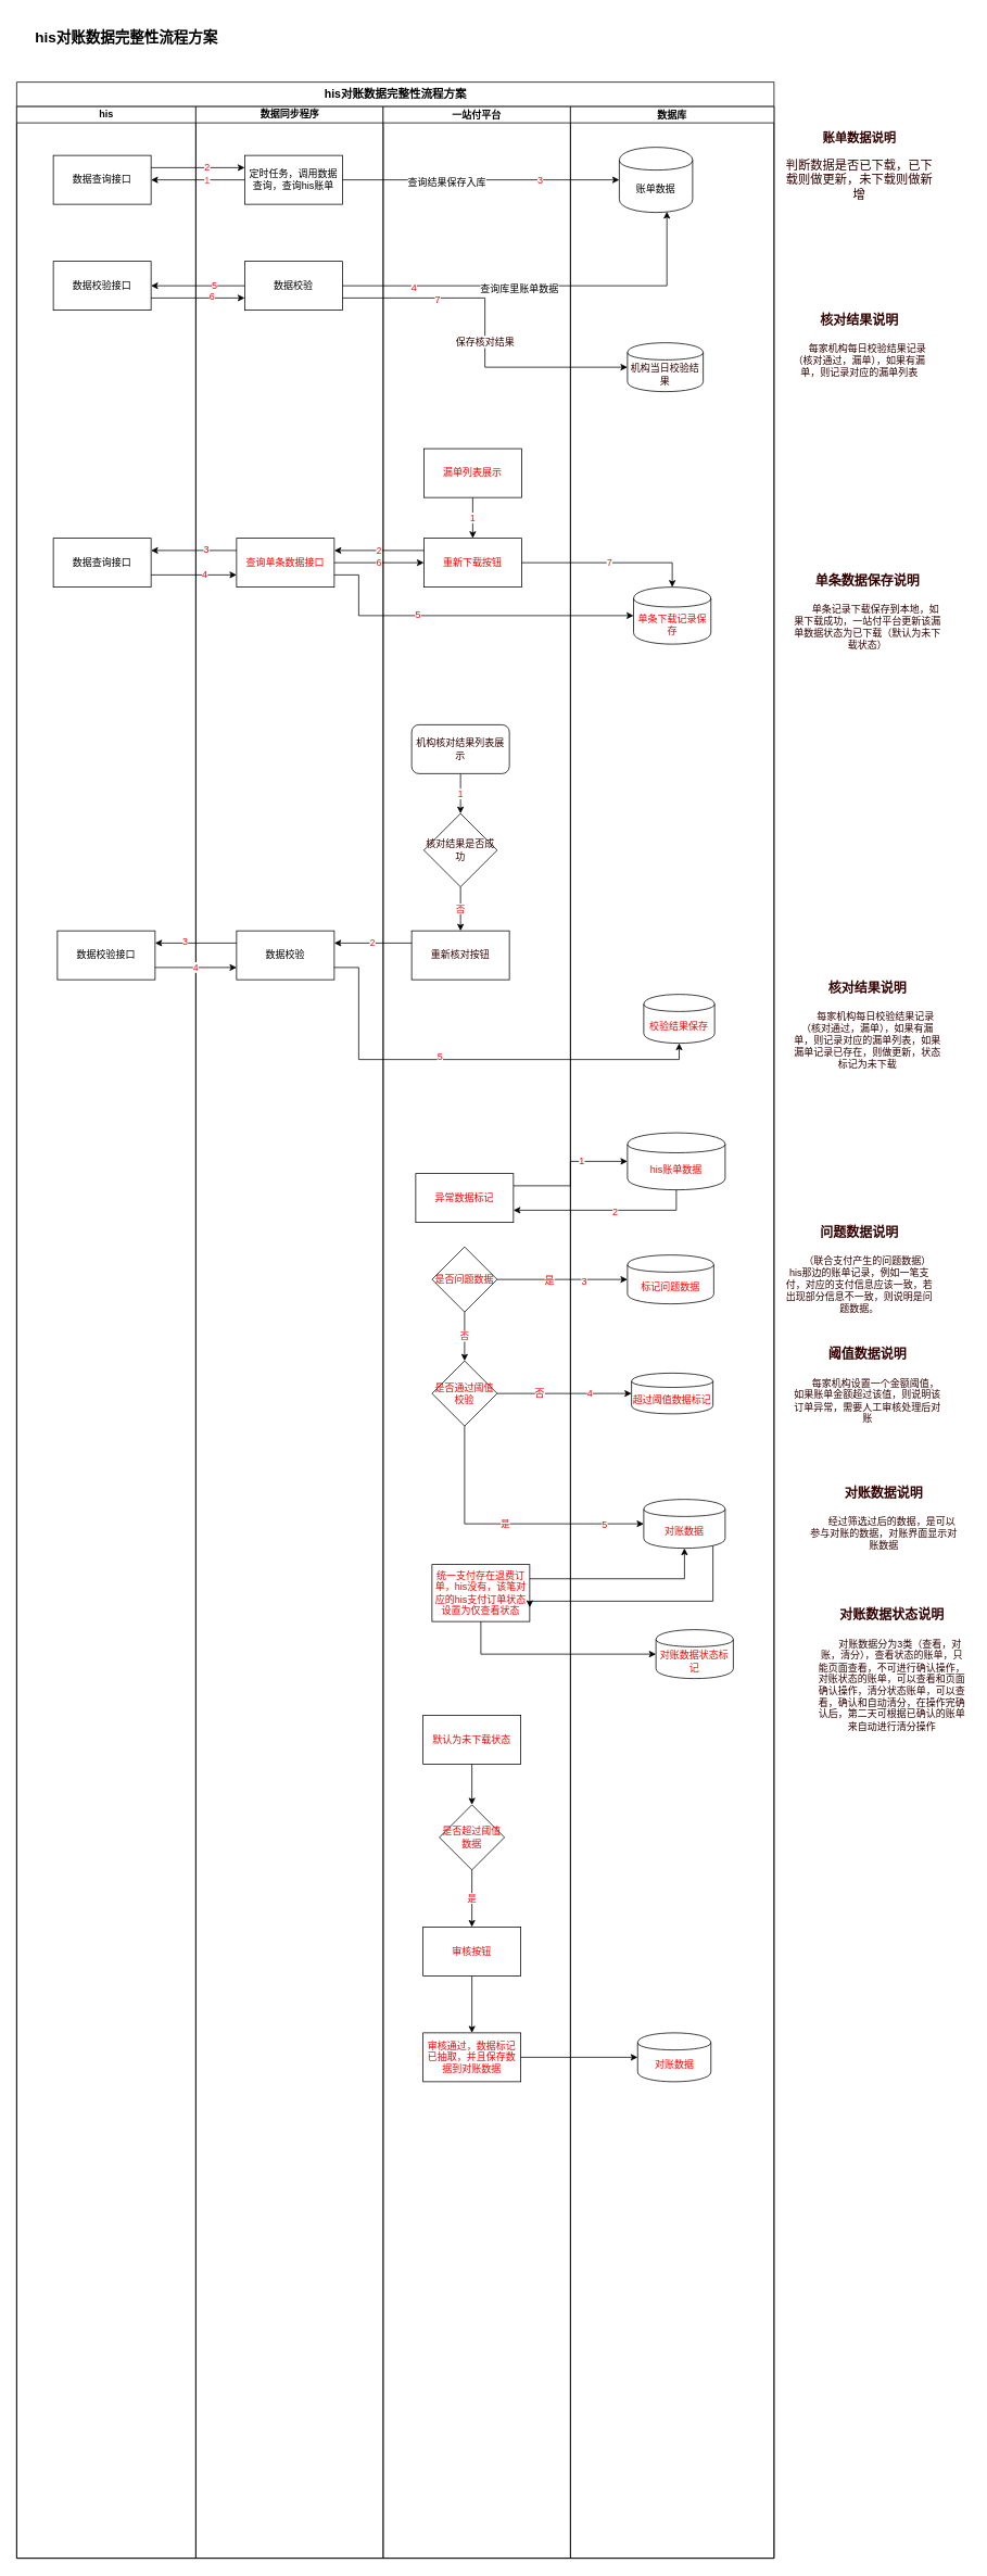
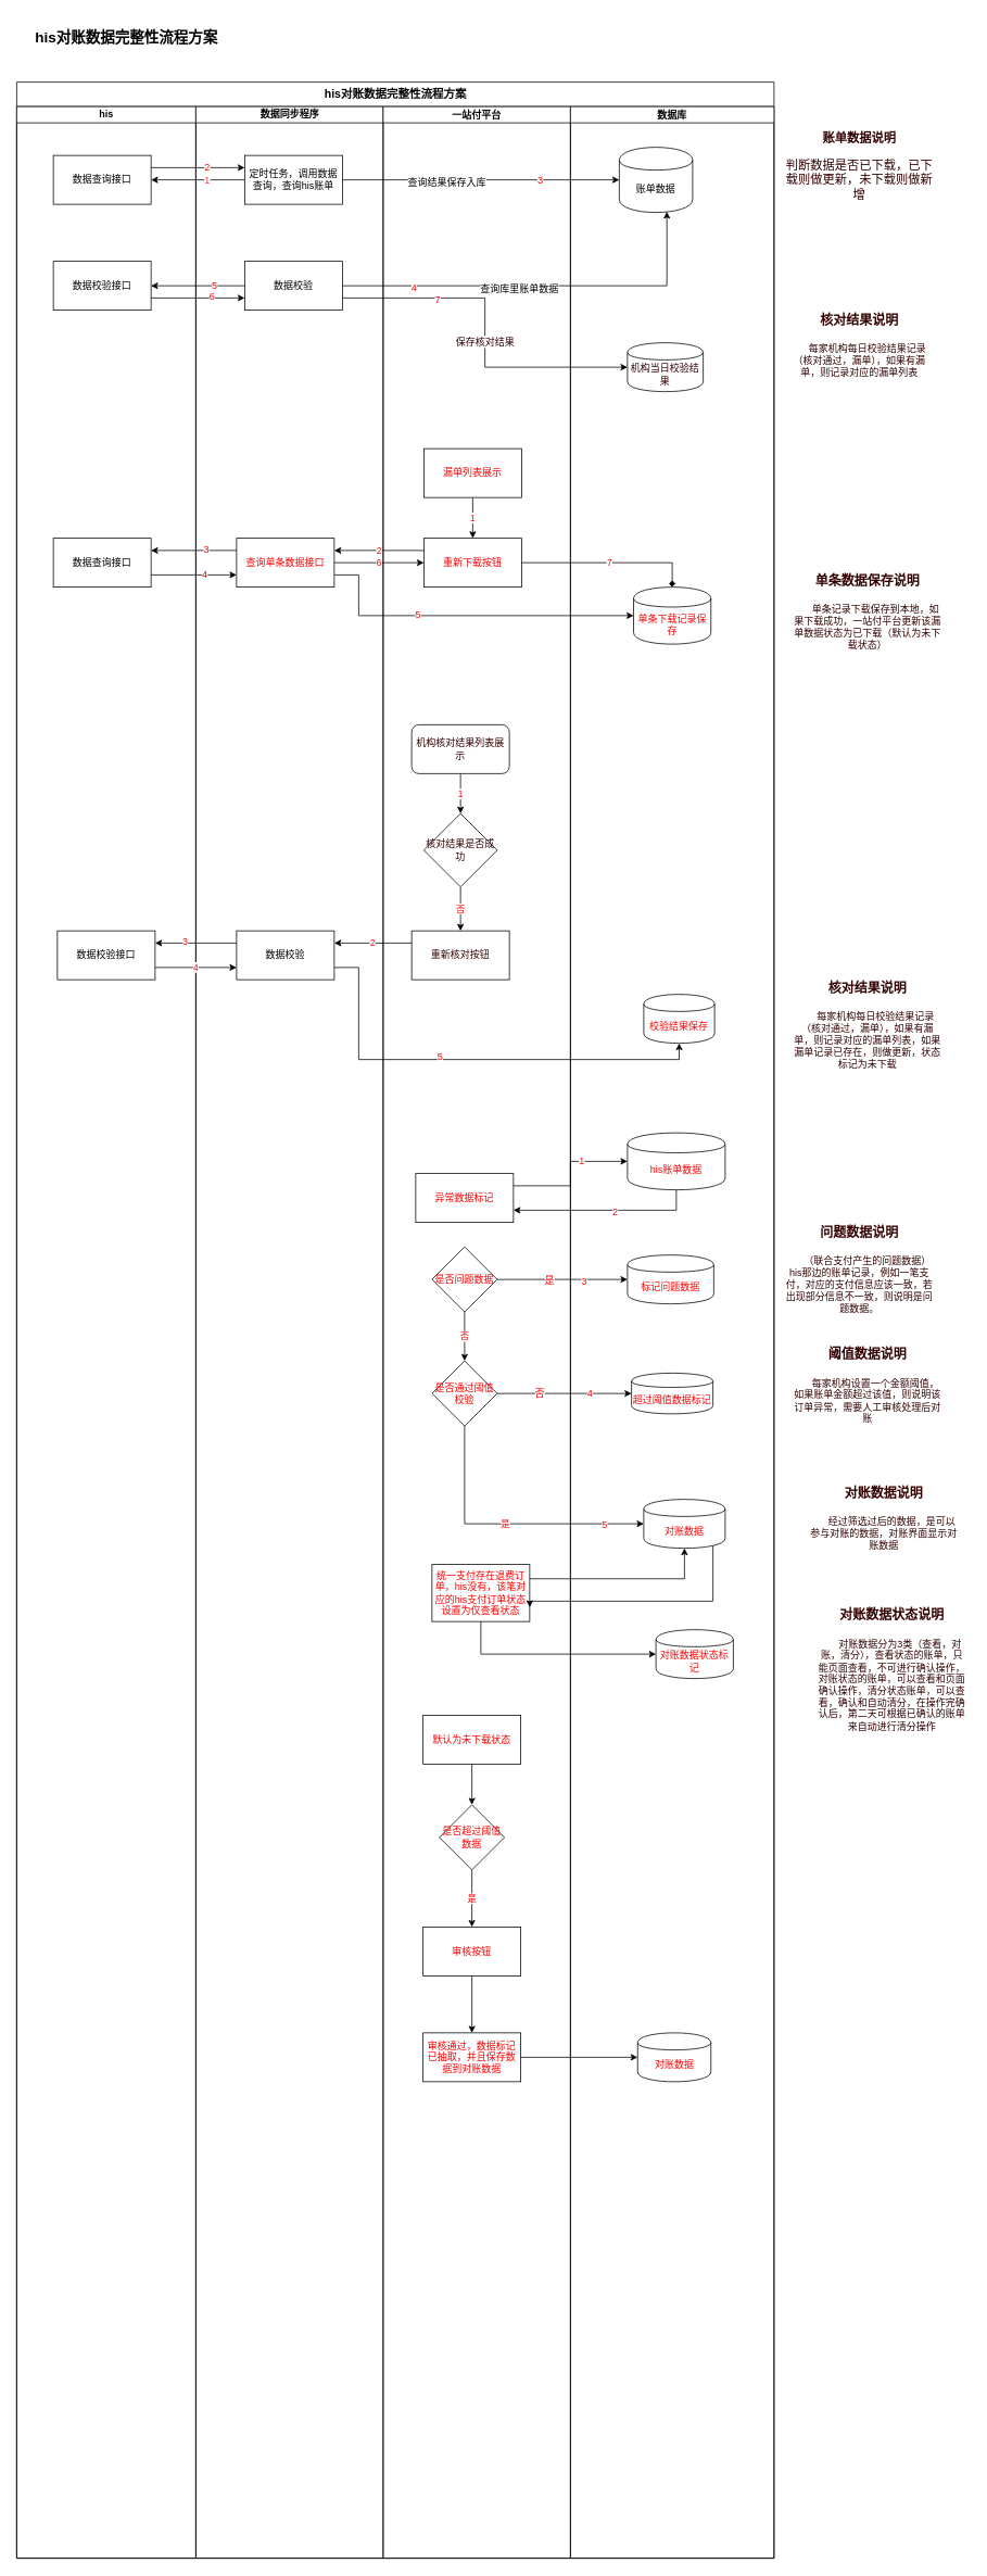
- <mxCell id="72" value="7" style="edgeStyle=orthogonalEdgeStyle;rounded=0;orthogonalLoop=1;jettySize=auto;html=1;exitX=1;exitY=0.5;exitDx=0;exitDy=0;entryX=0.5;entryY=0;entryDx=0;entryDy=0;fontColor=#FF0000;" parent="3" source="24" target="41" edge="1"><mxGeometry relative="1" as="geometry" /></mxCell>
+ <mxCell id="72" value="7" style="edgeStyle=orthogonalEdgeStyle;rounded=0;orthogonalLoop=1;jettySize=auto;html=1;exitX=1;exitY=0.5;exitDx=0;exitDy=0;entryX=0.5;entryY=0;entryDx=0;entryDy=0;fontColor=#FF0000;endArrow=diamond;" parent="3" source="24" target="41" edge="1"><mxGeometry relative="1" as="geometry" /></mxCell>
